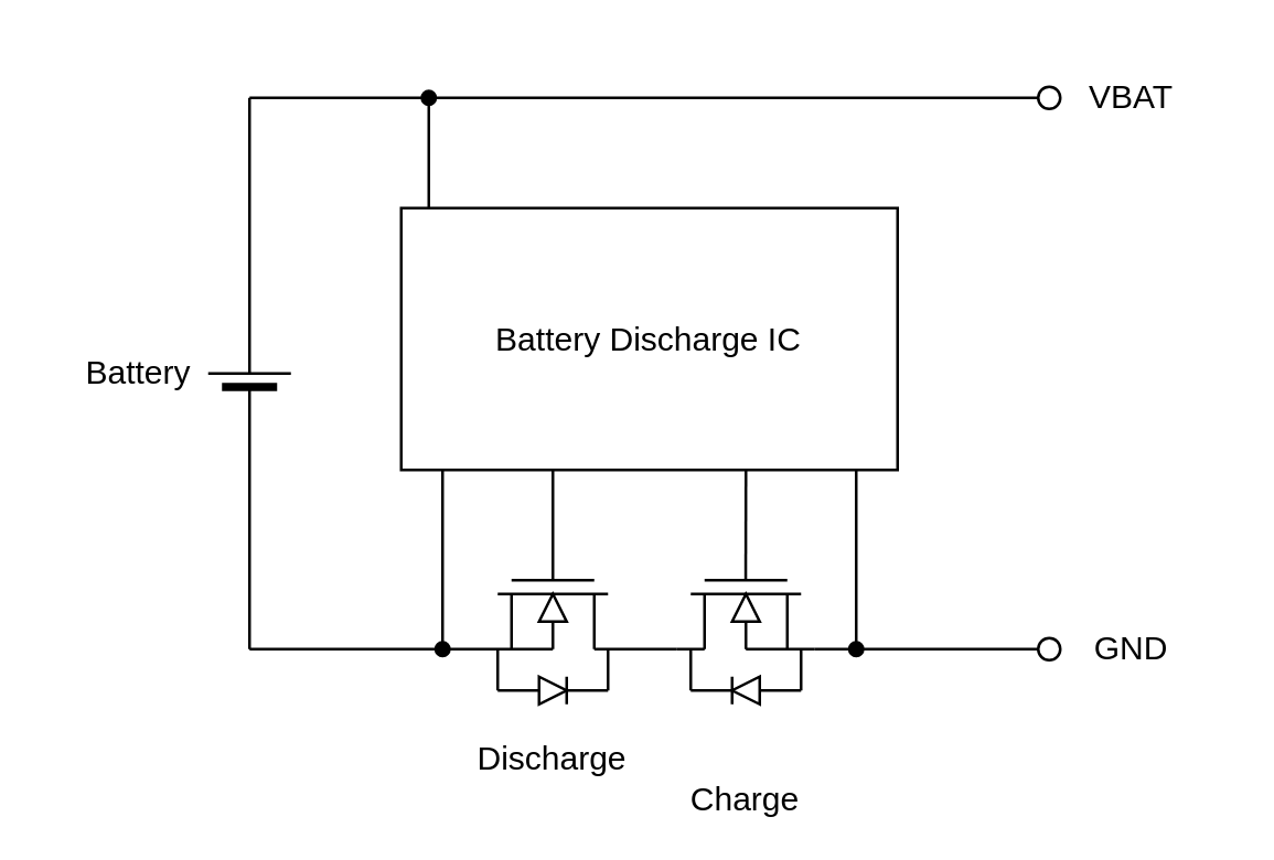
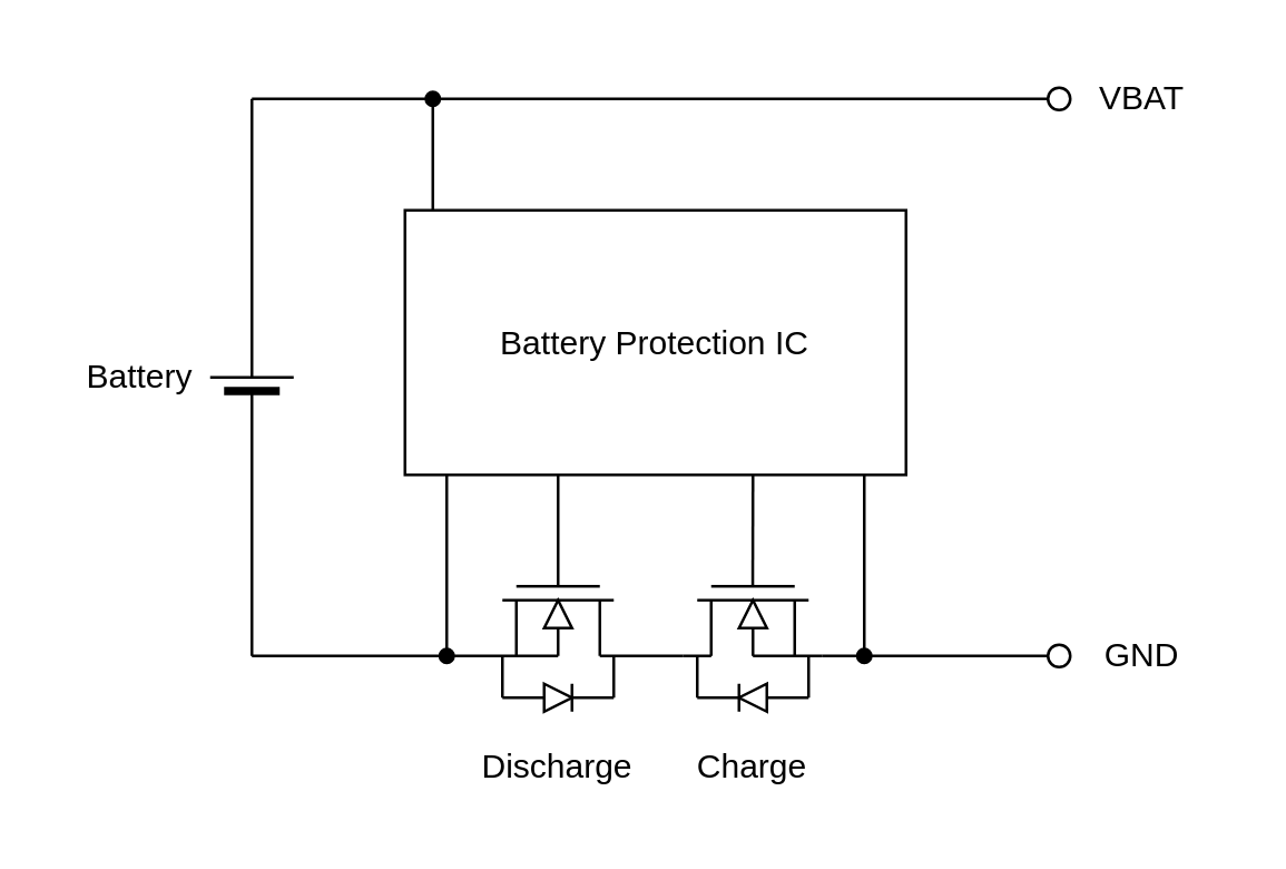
- <mxCell id="34" value="Battery Discharge IC" style="rounded=0;whiteSpace=wrap;html=1;" vertex="1" parent="1"><mxGeometry x="145" y="75" width="180" height="95" as="geometry" /></mxCell>
+ <mxCell id="34" value="Battery Protection IC" style="rounded=0;whiteSpace=wrap;html=1;" vertex="1" parent="1"><mxGeometry x="145" y="75" width="180" height="95" as="geometry" /></mxCell>
- <mxCell id="46" value="Charge" style="text;html=1;strokeColor=none;fillColor=none;align=center;verticalAlign=middle;whiteSpace=wrap;rounded=0;" vertex="1" parent="1"><mxGeometry x="240" y="275" width="60" height="30" as="geometry" /></mxCell>
+ <mxCell id="46" value="Charge" style="text;html=1;strokeColor=none;fillColor=none;align=center;verticalAlign=middle;whiteSpace=wrap;rounded=0;" vertex="1" parent="1"><mxGeometry x="240" y="260" width="60" height="30" as="geometry" /></mxCell>
